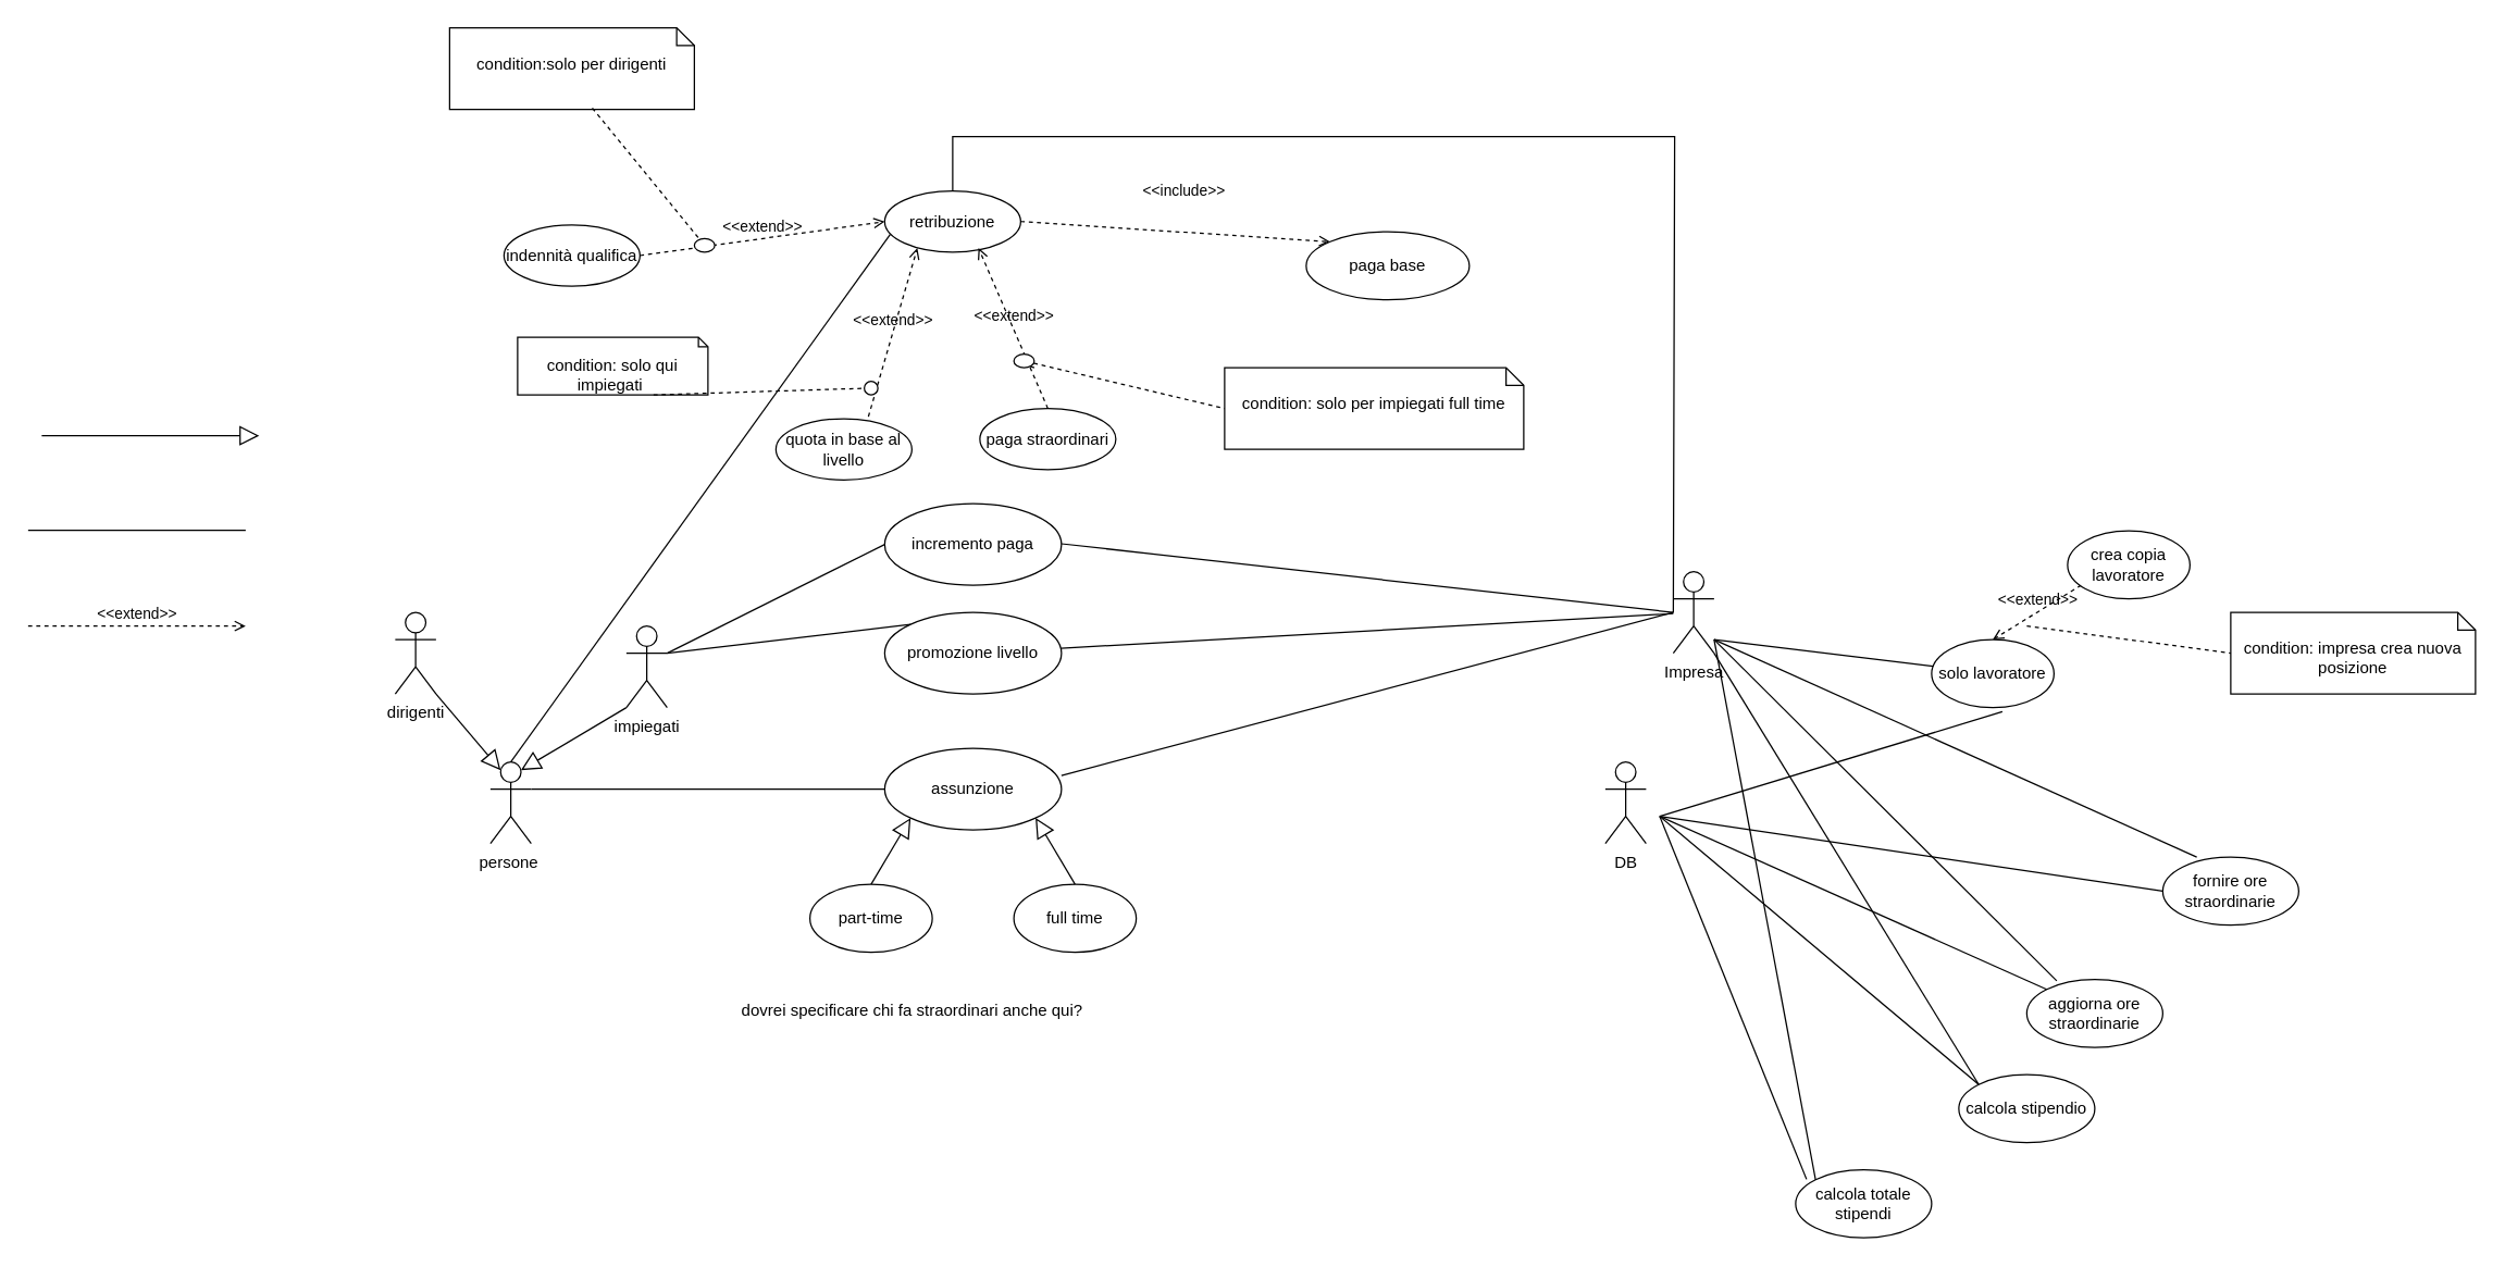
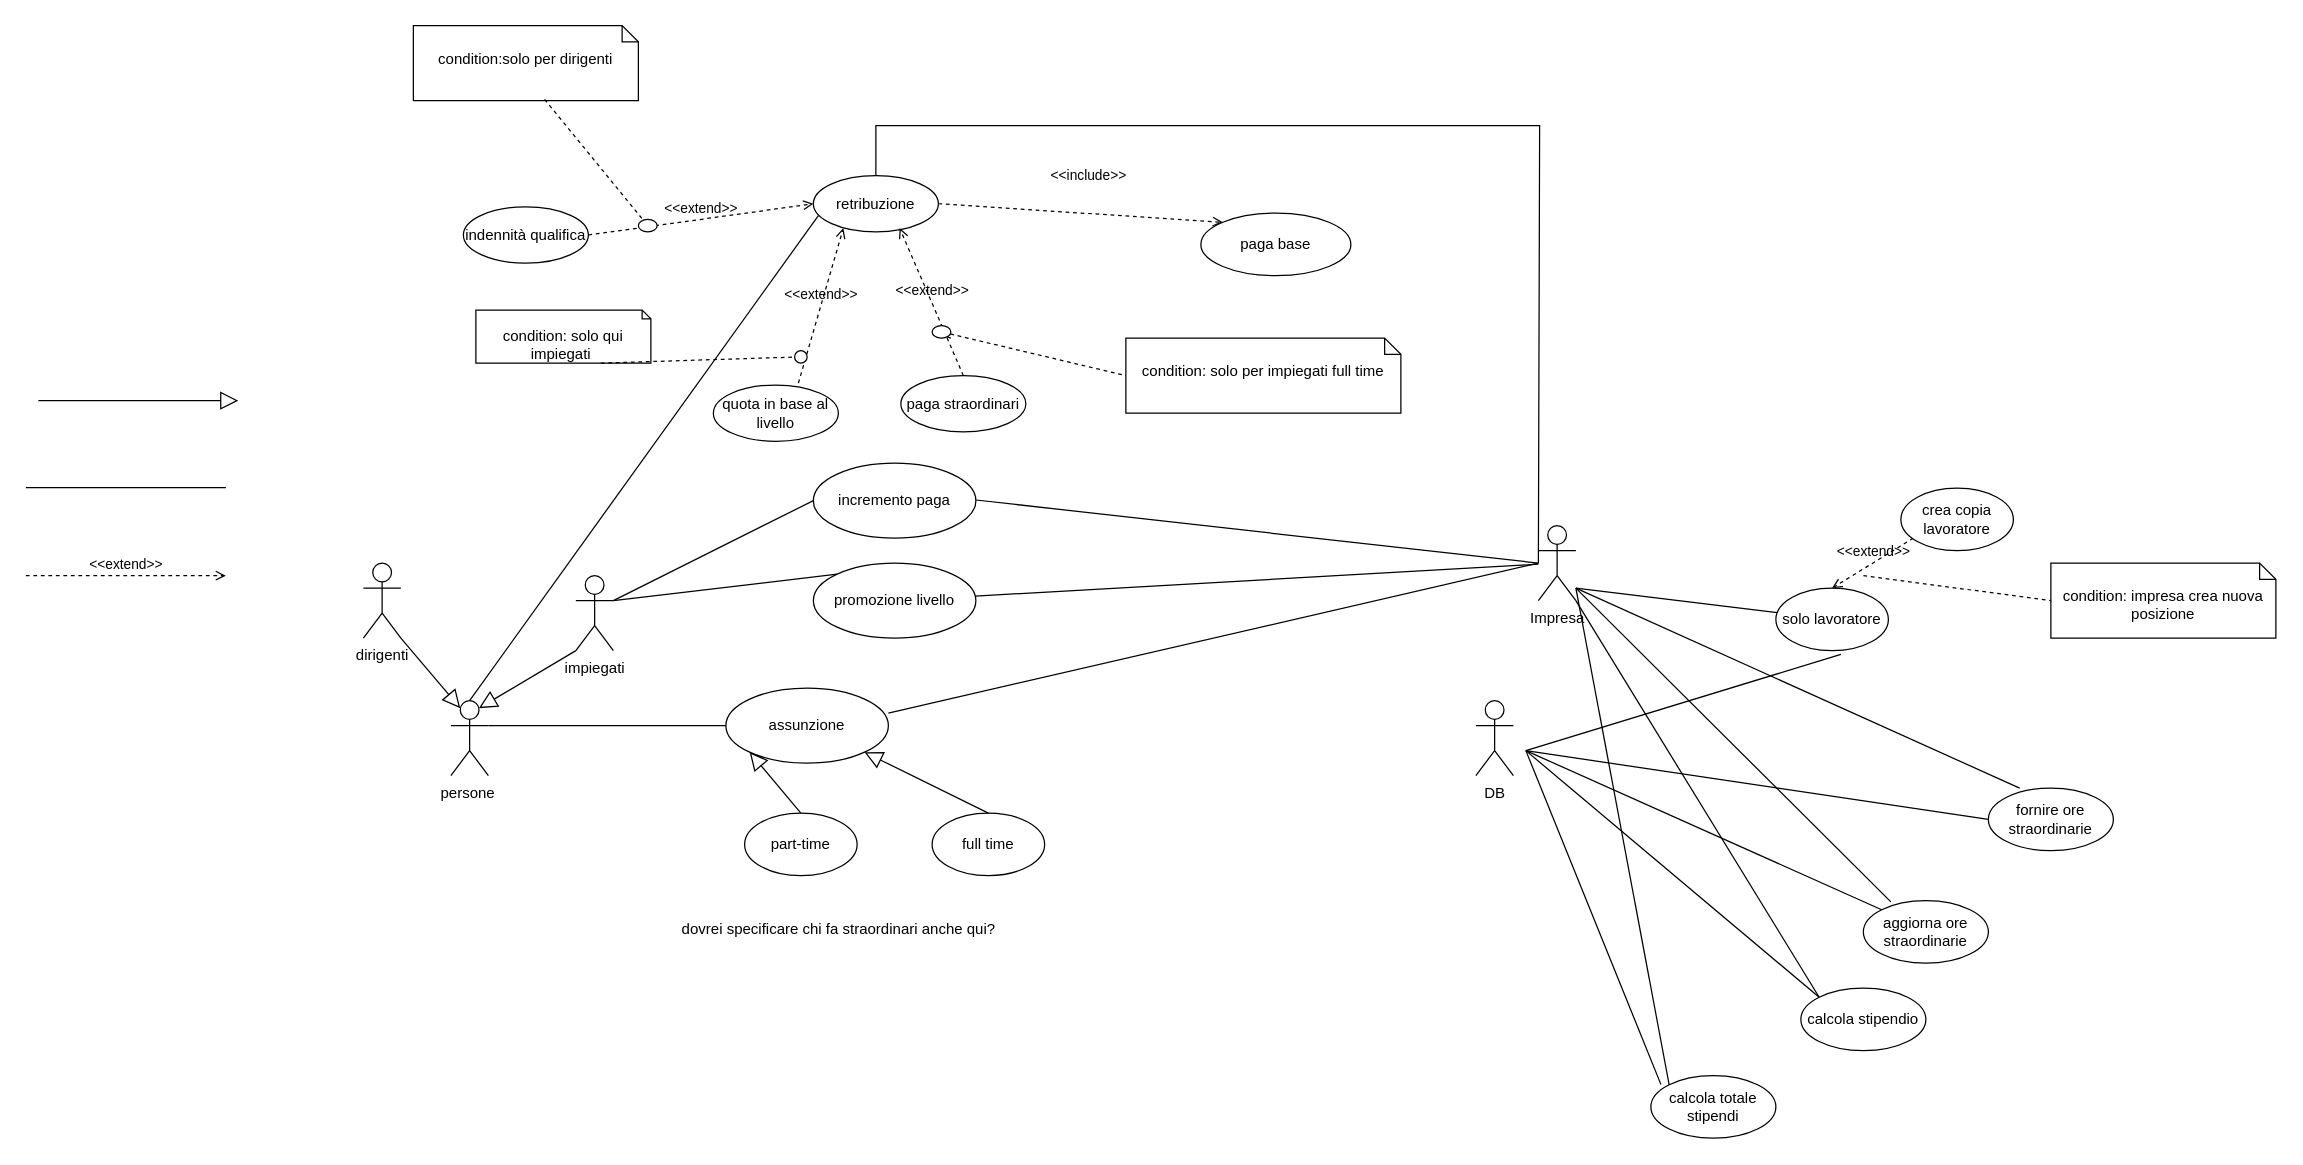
- <mxCell id="8" value="assunzione" style="ellipse;whiteSpace=wrap;html=1;" vertex="1" parent="1"><mxGeometry x="650" y="550" width="130" height="60" as="geometry" /></mxCell>
+ <mxCell id="8" value="assunzione" style="ellipse;whiteSpace=wrap;html=1;" vertex="1" parent="1"><mxGeometry x="580" y="550" width="130" height="60" as="geometry" /></mxCell>
